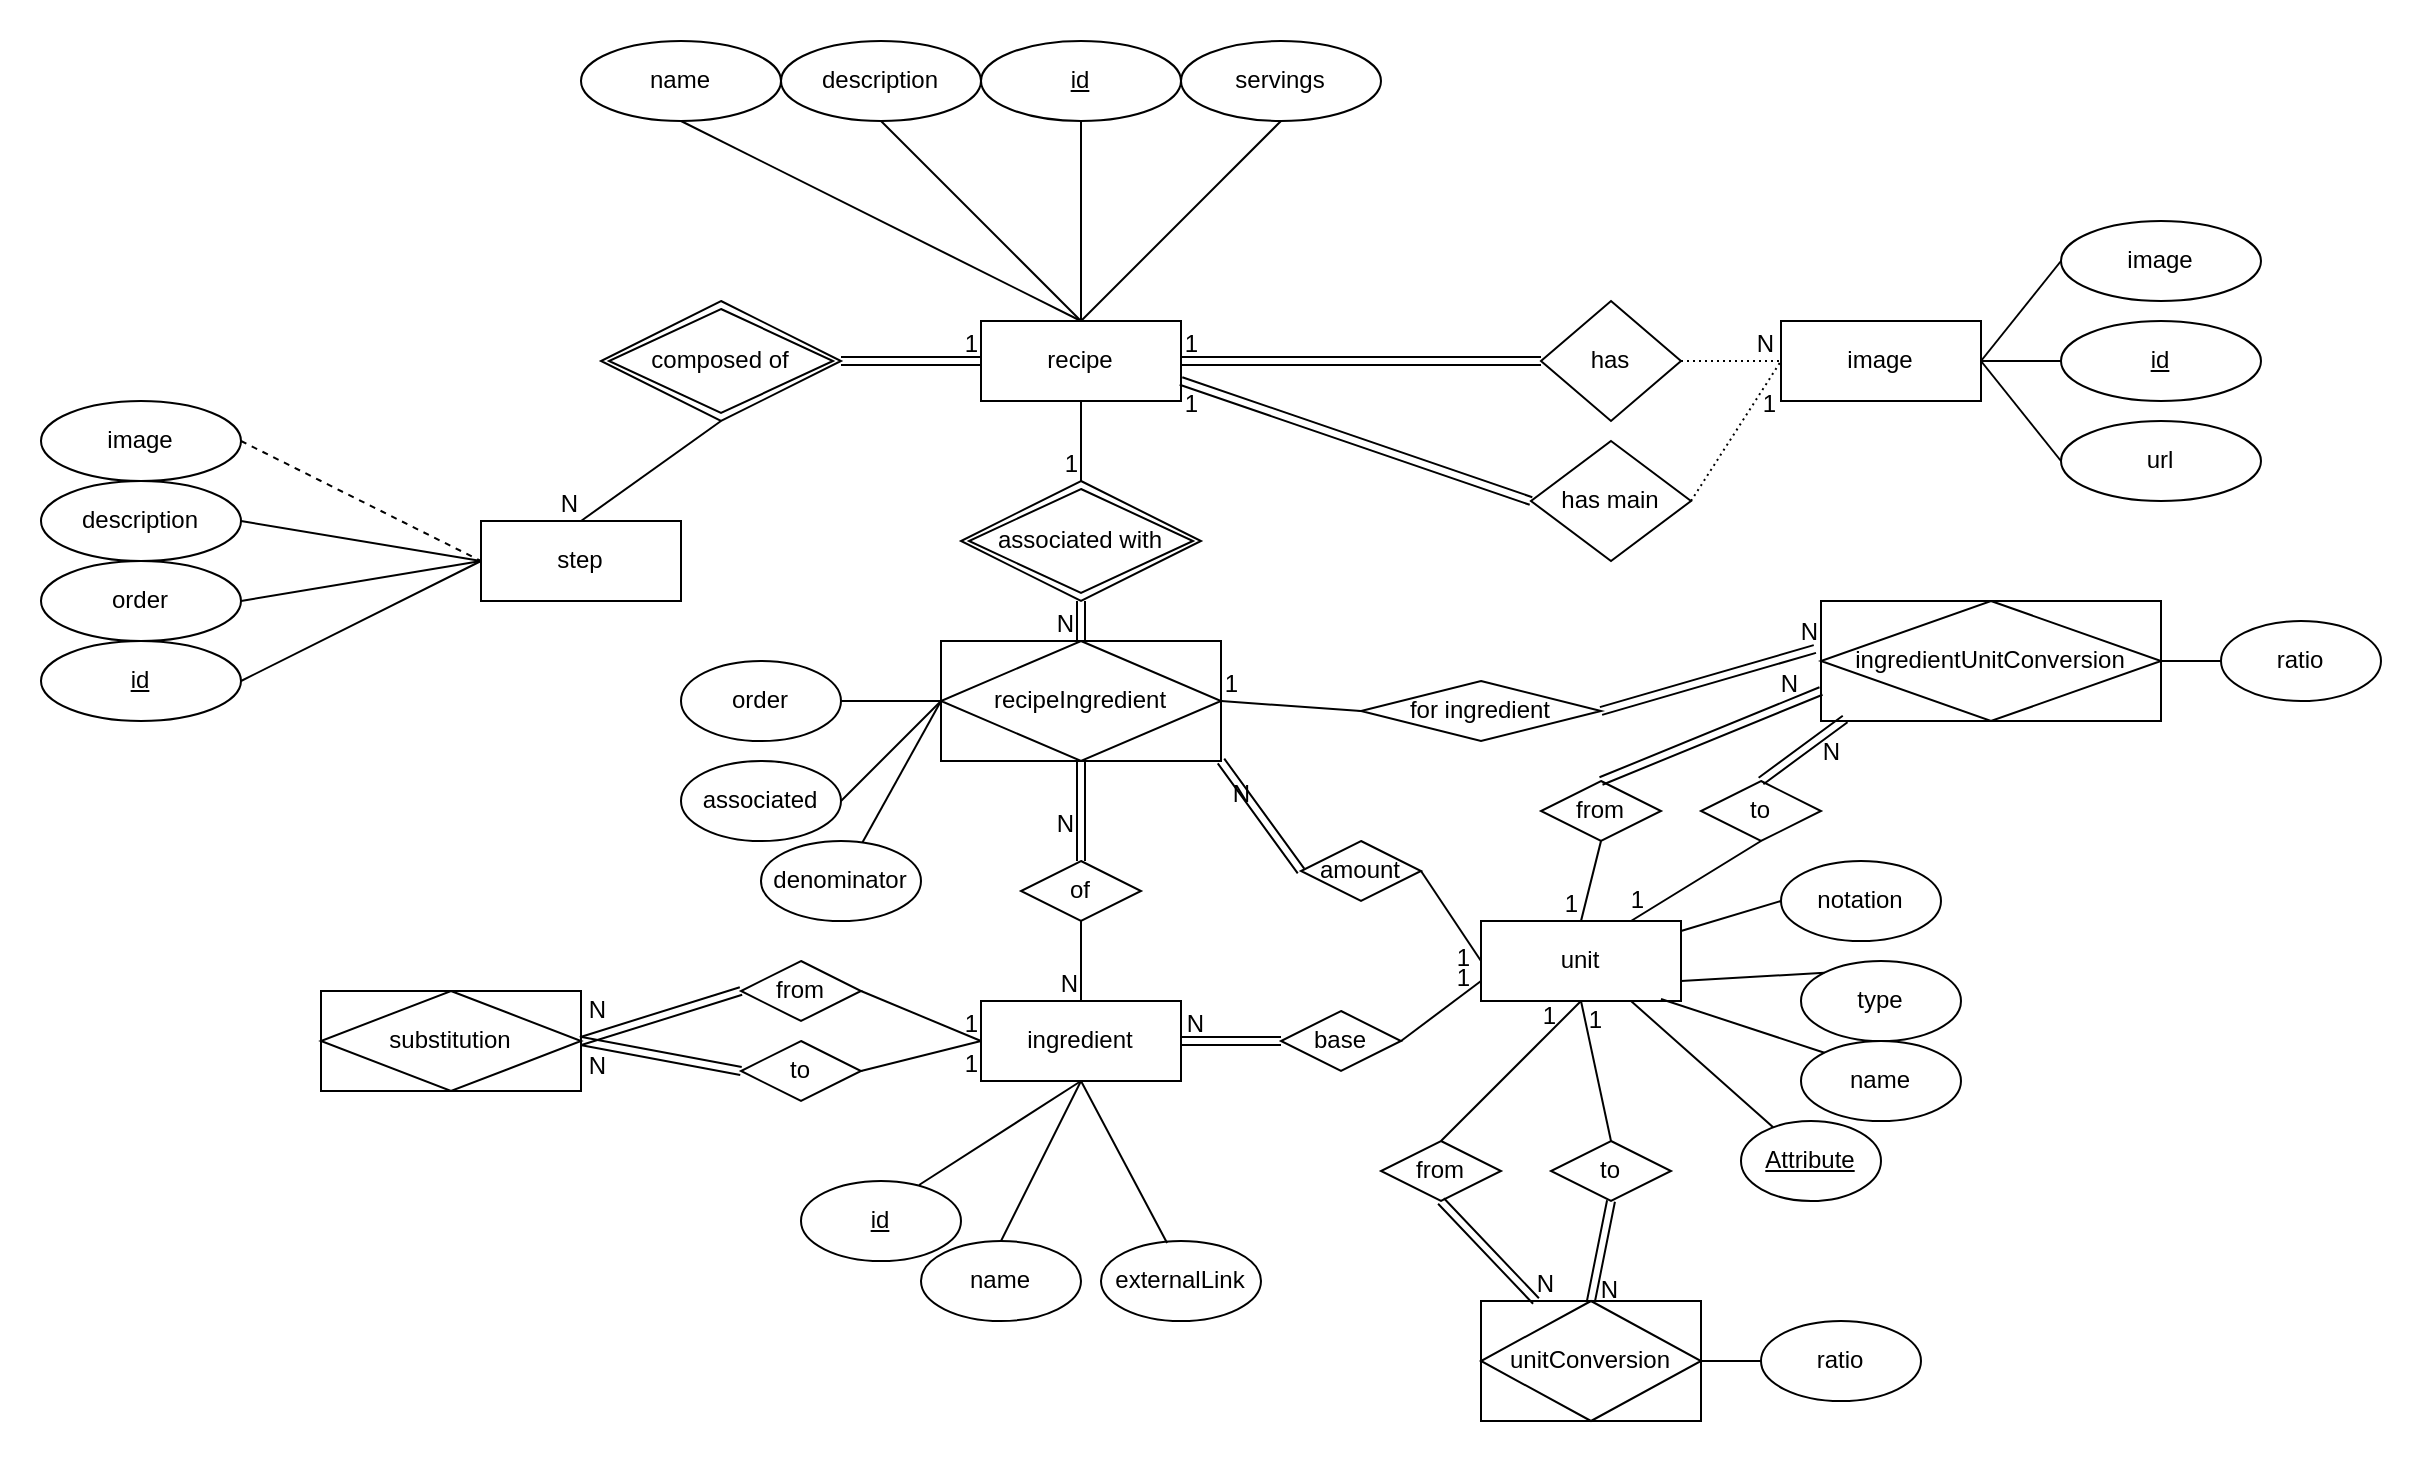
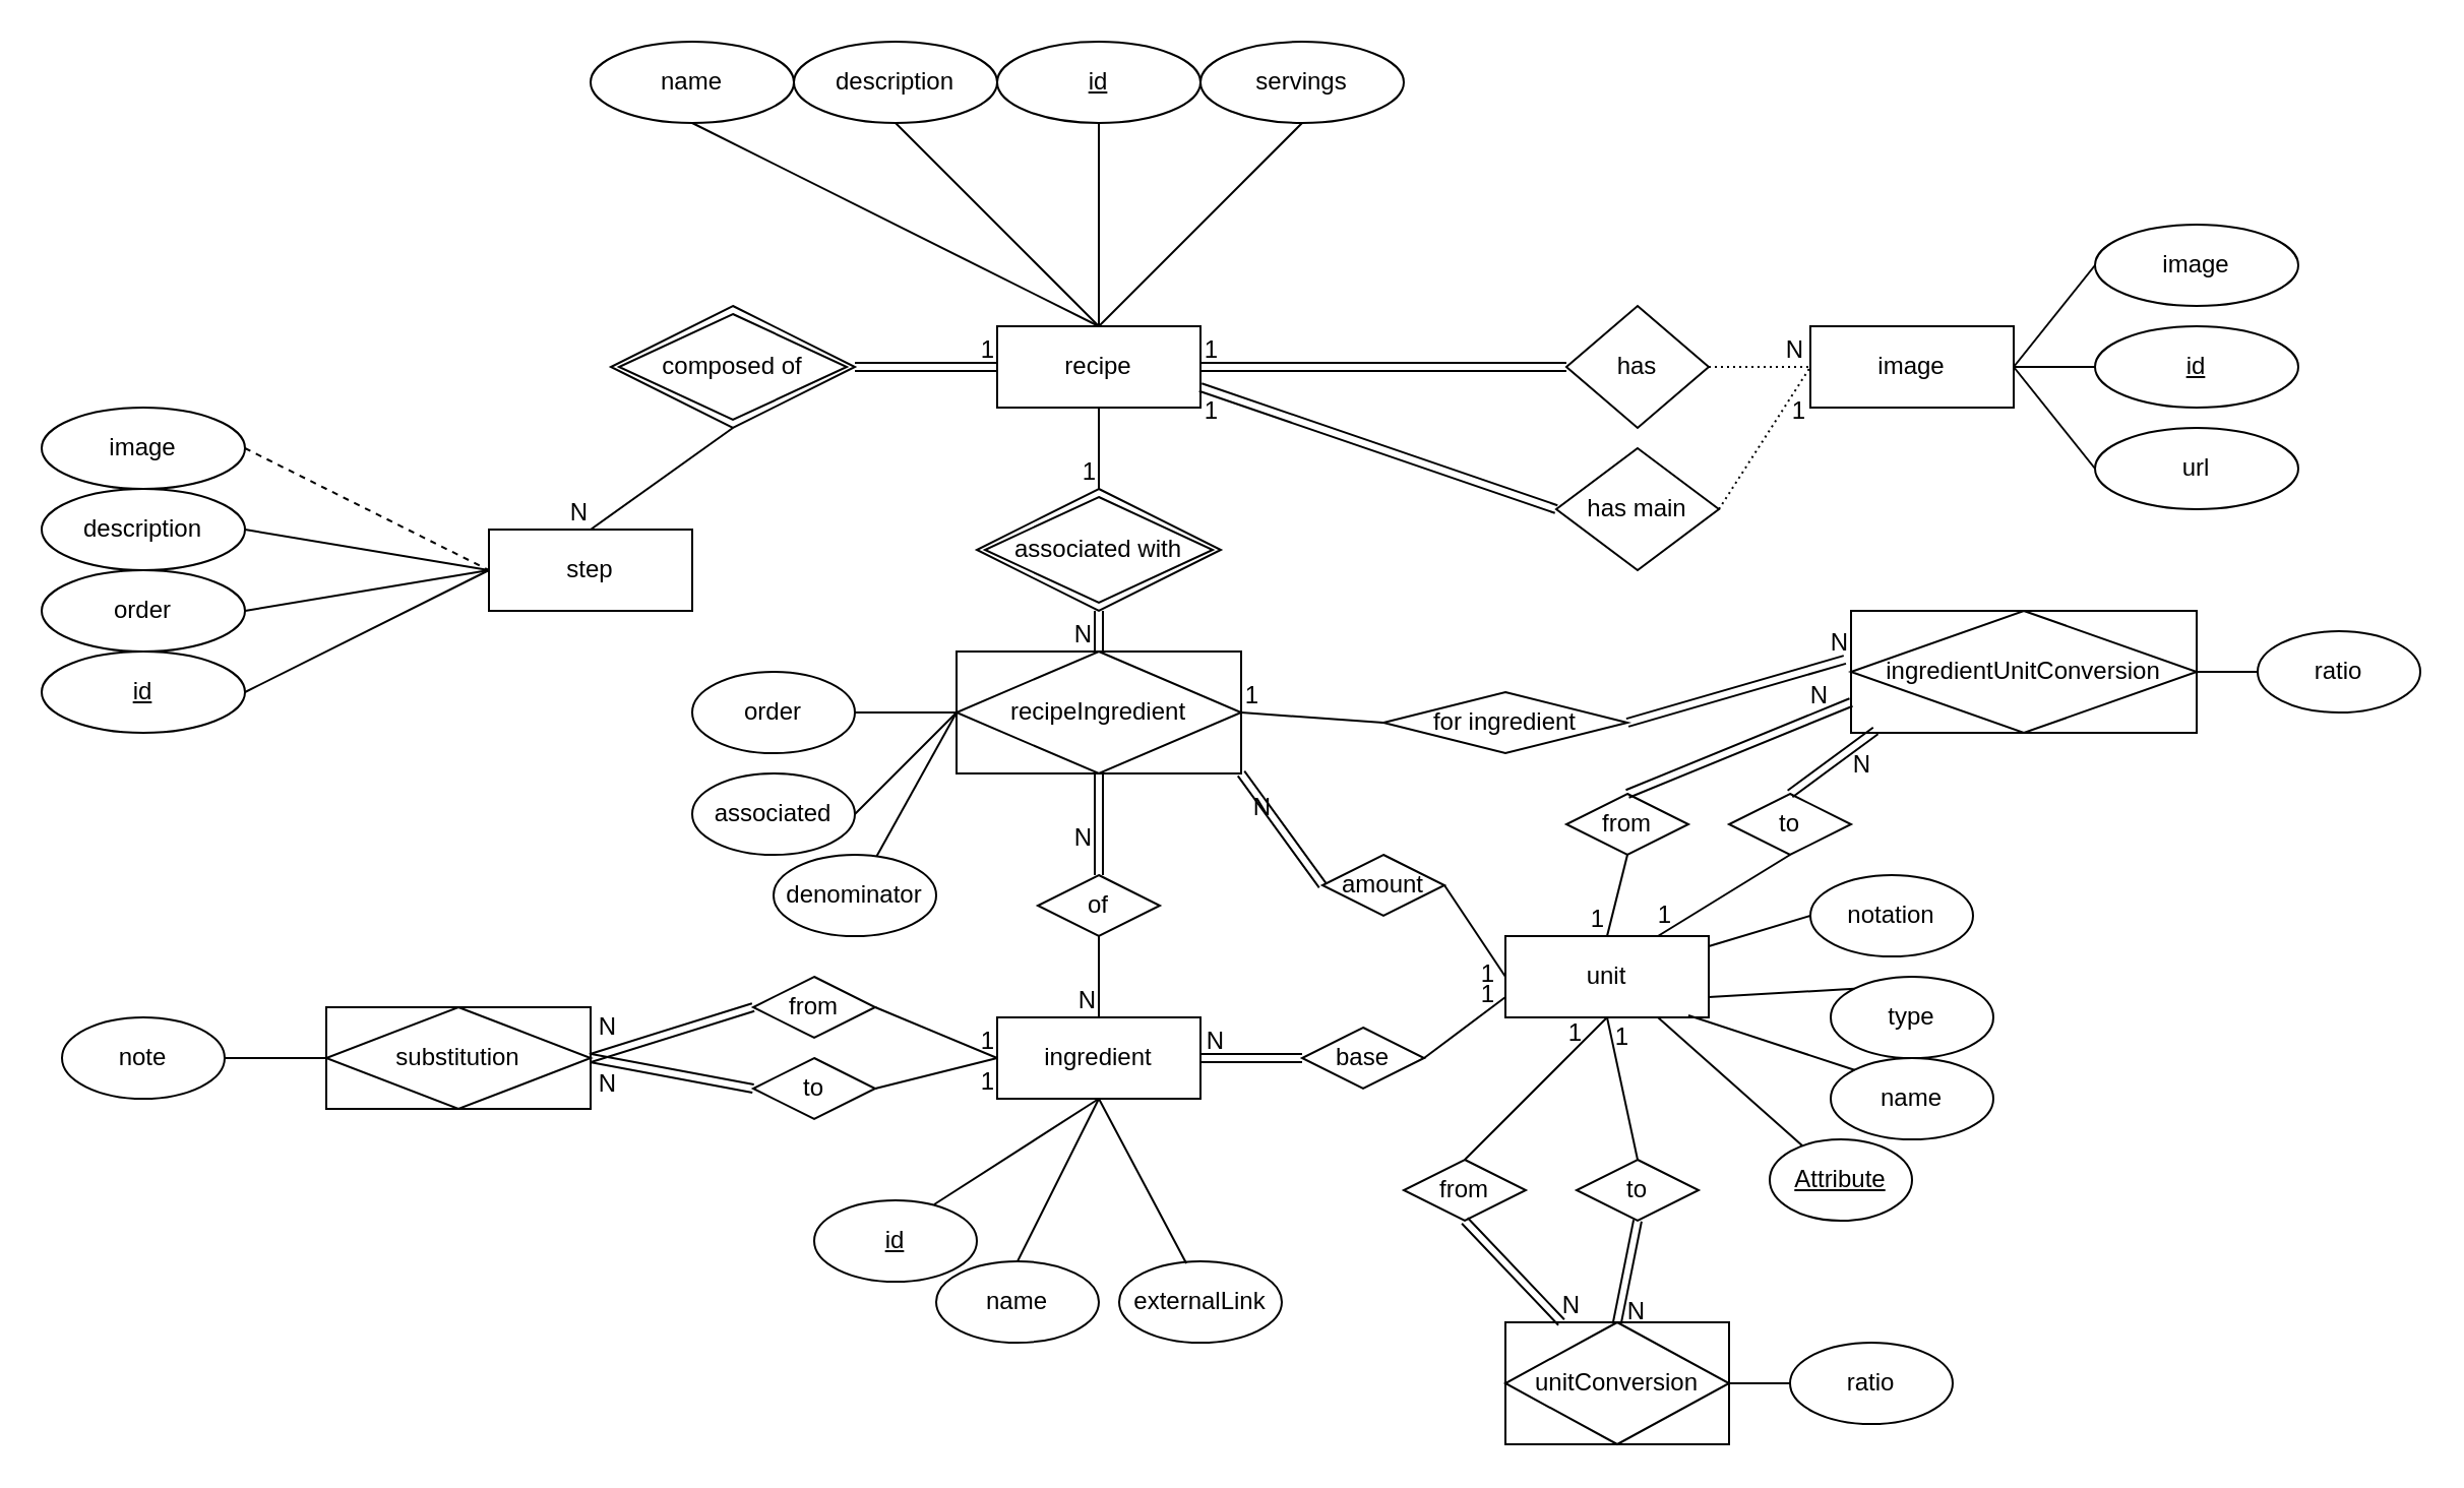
+ <mxCell id="104" value="note" style="ellipse;whiteSpace=wrap;html=1;align=center;" parent="1" vertex="1"><mxGeometry x="30" y="500" width="80" height="40" as="geometry" /></mxCell>
+ <mxCell id="105" value="" style="endArrow=none;html=1;rounded=0;exitX=1;exitY=0.5;exitDx=0;exitDy=0;entryX=0;entryY=0.5;entryDx=0;entryDy=0;" parent="1" source="104" target="49" edge="1"><mxGeometry relative="1" as="geometry"><mxPoint x="70" y="610" as="sourcePoint" /><mxPoint x="151" y="558" as="targetPoint" /></mxGeometry></mxCell>
